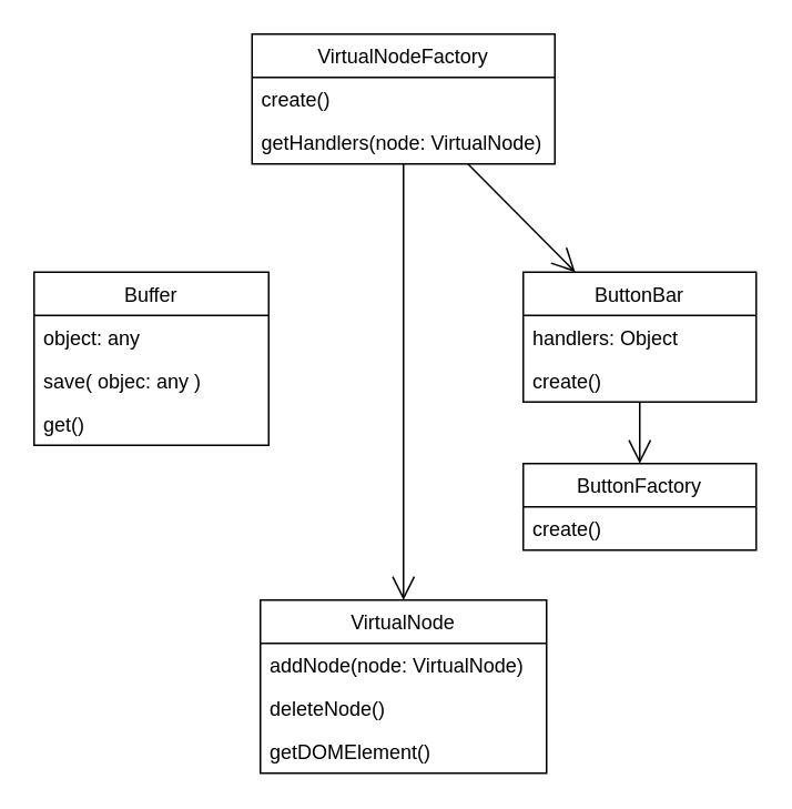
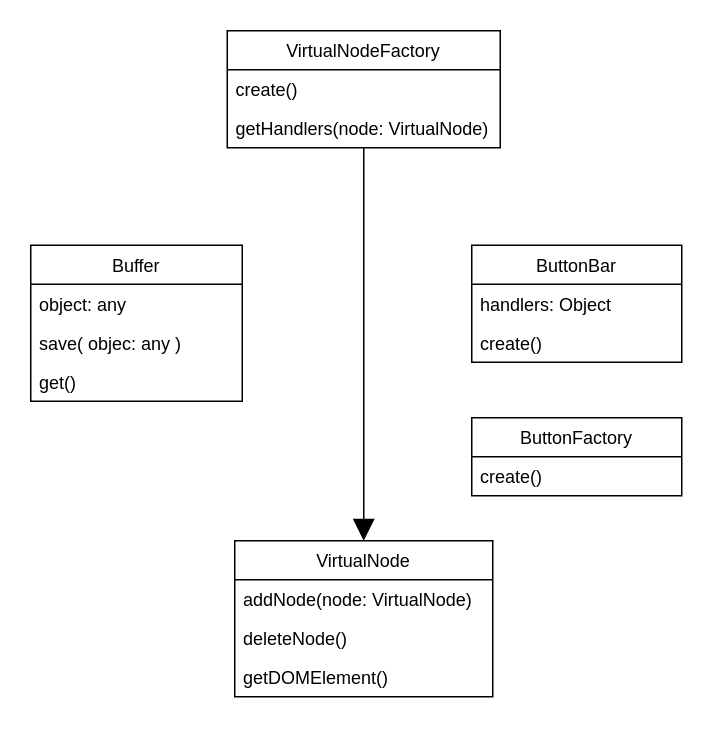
- <mxCell id="13" value="" style="endArrow=open;endFill=1;endSize=12;html=1;rounded=0;" parent="1" source="9" target="6" edge="1"><mxGeometry width="160" relative="1" as="geometry"><mxPoint x="543" y="229" as="sourcePoint" /><mxPoint x="703" y="229" as="targetPoint" /></mxGeometry></mxCell>
- <mxCell id="20" value="" style="endArrow=open;endFill=1;endSize=12;html=1;rounded=0;" edge="1" parent="1" source="6" target="18"><mxGeometry width="160" relative="1" as="geometry"><mxPoint x="275.478" y="108" as="sourcePoint" /><mxPoint x="394" y="173" as="targetPoint" /></mxGeometry></mxCell>
- <mxCell id="12" value="" style="endArrow=open;endFill=1;endSize=12;html=1;rounded=0;" parent="1" source="9" target="2" edge="1"><mxGeometry width="160" relative="1" as="geometry"><mxPoint x="357" y="561" as="sourcePoint" /><mxPoint x="517" y="561" as="targetPoint" /></mxGeometry></mxCell>
+ <mxCell id="12" value="" style="endArrow=block;endFill=1;endSize=12;html=1;rounded=0;" parent="1" source="9" target="2" edge="1"><mxGeometry width="160" relative="1" as="geometry"><mxPoint x="357" y="561" as="sourcePoint" /><mxPoint x="517" y="561" as="targetPoint" /></mxGeometry></mxCell>
